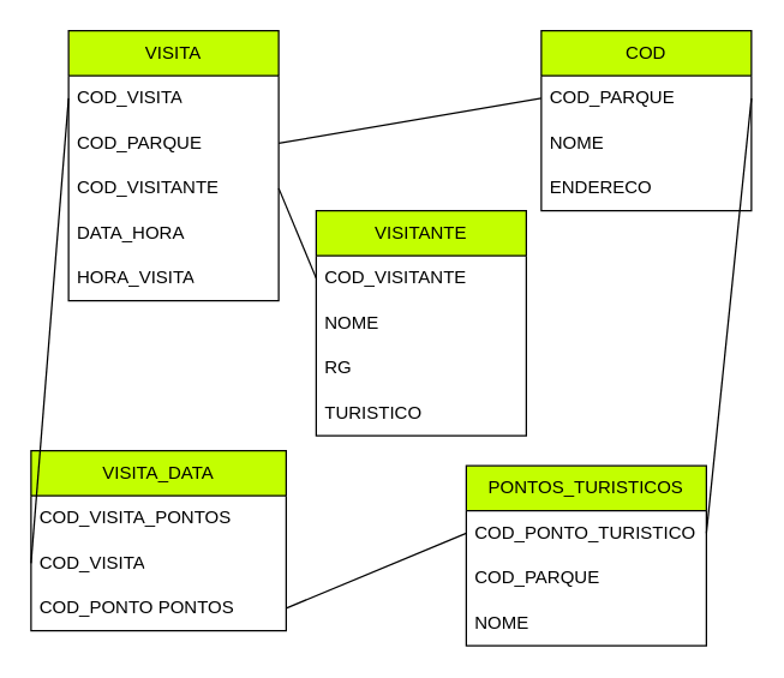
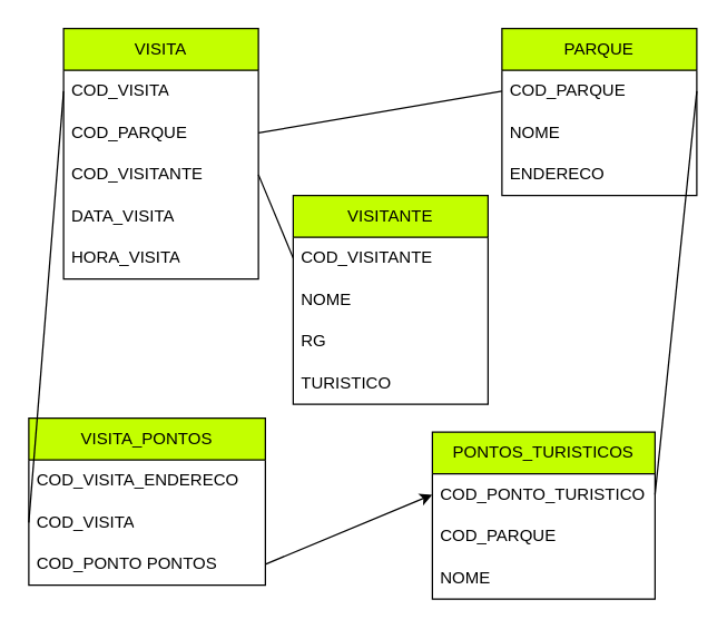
- <mxCell id="13" value="COD" style="swimlane;fontStyle=0;childLayout=stackLayout;horizontal=1;startSize=30;horizontalStack=0;resizeParent=1;resizeParentMax=0;resizeLast=0;collapsible=1;marginBottom=0;whiteSpace=wrap;html=1;fillColor=#C3FF00;" parent="1" vertex="1"><mxGeometry x="360" y="20" width="140" height="120" as="geometry" /></mxCell>
+ <mxCell id="13" value="PARQUE" style="swimlane;fontStyle=0;childLayout=stackLayout;horizontal=1;startSize=30;horizontalStack=0;resizeParent=1;resizeParentMax=0;resizeLast=0;collapsible=1;marginBottom=0;whiteSpace=wrap;html=1;fillColor=#C3FF00;" parent="1" vertex="1"><mxGeometry x="360" y="20" width="140" height="120" as="geometry" /></mxCell>
- <mxCell id="6" value="DATA_HORA" style="text;strokeColor=none;fillColor=none;align=left;verticalAlign=middle;spacingLeft=4;spacingRight=4;overflow=hidden;points=[[0,0.5],[1,0.5]];portConstraint=eastwest;rotatable=0;whiteSpace=wrap;html=1;" parent="2" vertex="1"><mxGeometry y="120" width="140" height="30" as="geometry" /></mxCell>
+ <mxCell id="6" value="DATA_VISITA" style="text;strokeColor=none;fillColor=none;align=left;verticalAlign=middle;spacingLeft=4;spacingRight=4;overflow=hidden;points=[[0,0.5],[1,0.5]];portConstraint=eastwest;rotatable=0;whiteSpace=wrap;html=1;" parent="2" vertex="1"><mxGeometry y="120" width="140" height="30" as="geometry" /></mxCell>
- <mxCell id="23" value="VISITA_DATA" style="swimlane;fontStyle=0;childLayout=stackLayout;horizontal=1;startSize=30;horizontalStack=0;resizeParent=1;resizeParentMax=0;resizeLast=0;collapsible=1;marginBottom=0;whiteSpace=wrap;html=1;fillColor=#C3FF00;" parent="1" vertex="1"><mxGeometry x="20" y="300" width="170" height="120" as="geometry" /></mxCell>
+ <mxCell id="23" value="VISITA_PONTOS" style="swimlane;fontStyle=0;childLayout=stackLayout;horizontal=1;startSize=30;horizontalStack=0;resizeParent=1;resizeParentMax=0;resizeLast=0;collapsible=1;marginBottom=0;whiteSpace=wrap;html=1;fillColor=#C3FF00;" parent="1" vertex="1"><mxGeometry x="20" y="300" width="170" height="120" as="geometry" /></mxCell>
- <mxCell id="24" value="COD_VISITA_PONTOS" style="text;strokeColor=none;fillColor=none;align=left;verticalAlign=middle;spacingLeft=4;spacingRight=4;overflow=hidden;points=[[0,0.5],[1,0.5]];portConstraint=eastwest;rotatable=0;whiteSpace=wrap;html=1;" parent="23" vertex="1"><mxGeometry y="30" width="170" height="30" as="geometry" /></mxCell>
+ <mxCell id="24" value="COD_VISITA_ENDERECO" style="text;strokeColor=none;fillColor=none;align=left;verticalAlign=middle;spacingLeft=4;spacingRight=4;overflow=hidden;points=[[0,0.5],[1,0.5]];portConstraint=eastwest;rotatable=0;whiteSpace=wrap;html=1;" parent="23" vertex="1"><mxGeometry y="30" width="170" height="30" as="geometry" /></mxCell>
- <mxCell id="28" value="" style="endArrow=none;html=1;rounded=0;entryX=0;entryY=0.5;entryDx=0;entryDy=0;exitX=1;exitY=0.5;exitDx=0;exitDy=0;" parent="1" source="26" target="18" edge="1"><mxGeometry width="50" height="50" relative="1" as="geometry"><mxPoint x="210" y="185" as="sourcePoint" /><mxPoint x="250" y="155" as="targetPoint" /></mxGeometry></mxCell>
+ <mxCell id="28" value="" style="endArrow=classic;html=1;rounded=0;entryX=0;entryY=0.5;entryDx=0;entryDy=0;exitX=1;exitY=0.5;exitDx=0;exitDy=0;" parent="1" source="26" target="18" edge="1"><mxGeometry width="50" height="50" relative="1" as="geometry"><mxPoint x="210" y="185" as="sourcePoint" /><mxPoint x="250" y="155" as="targetPoint" /></mxGeometry></mxCell>
